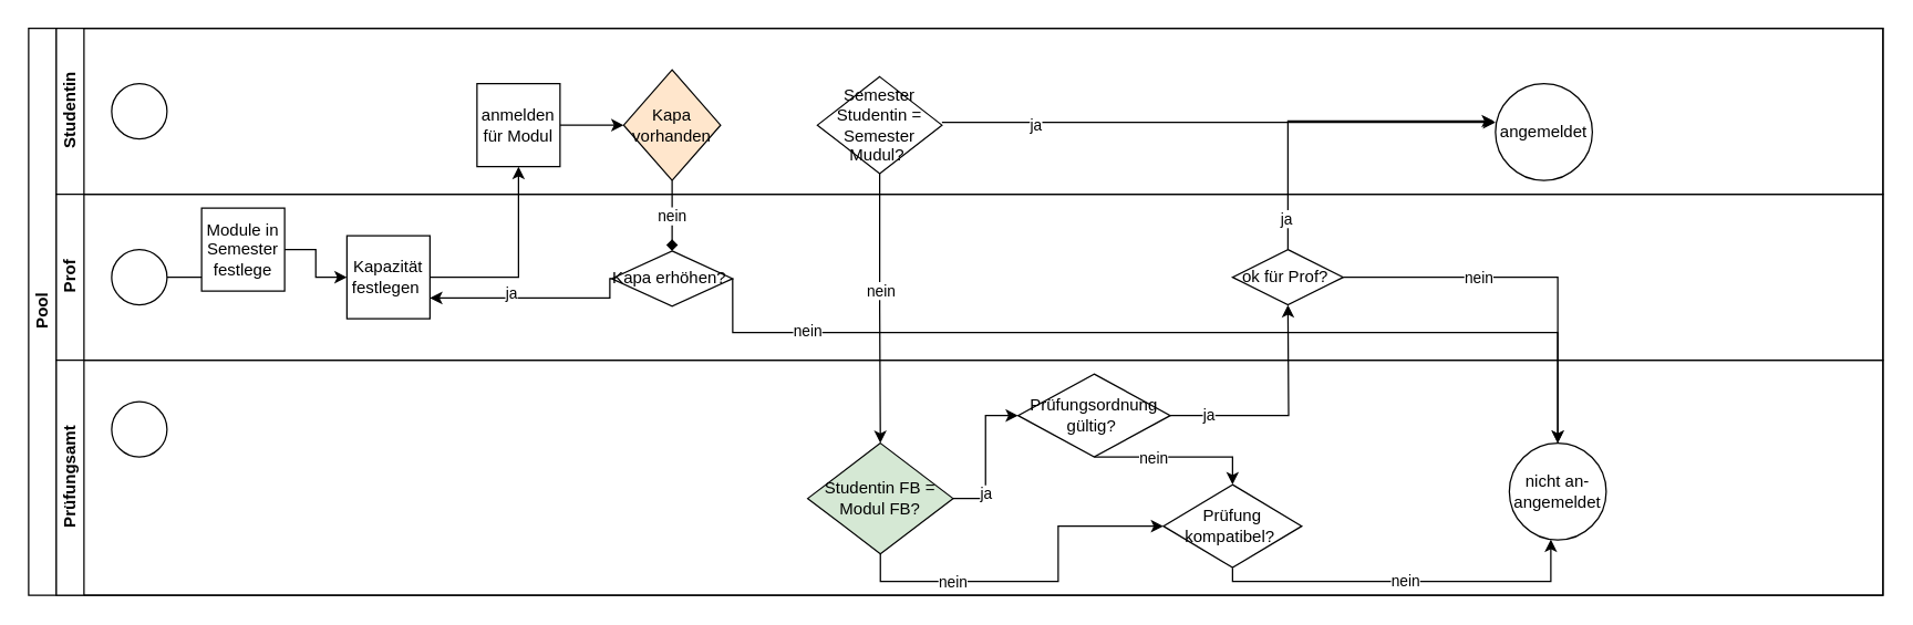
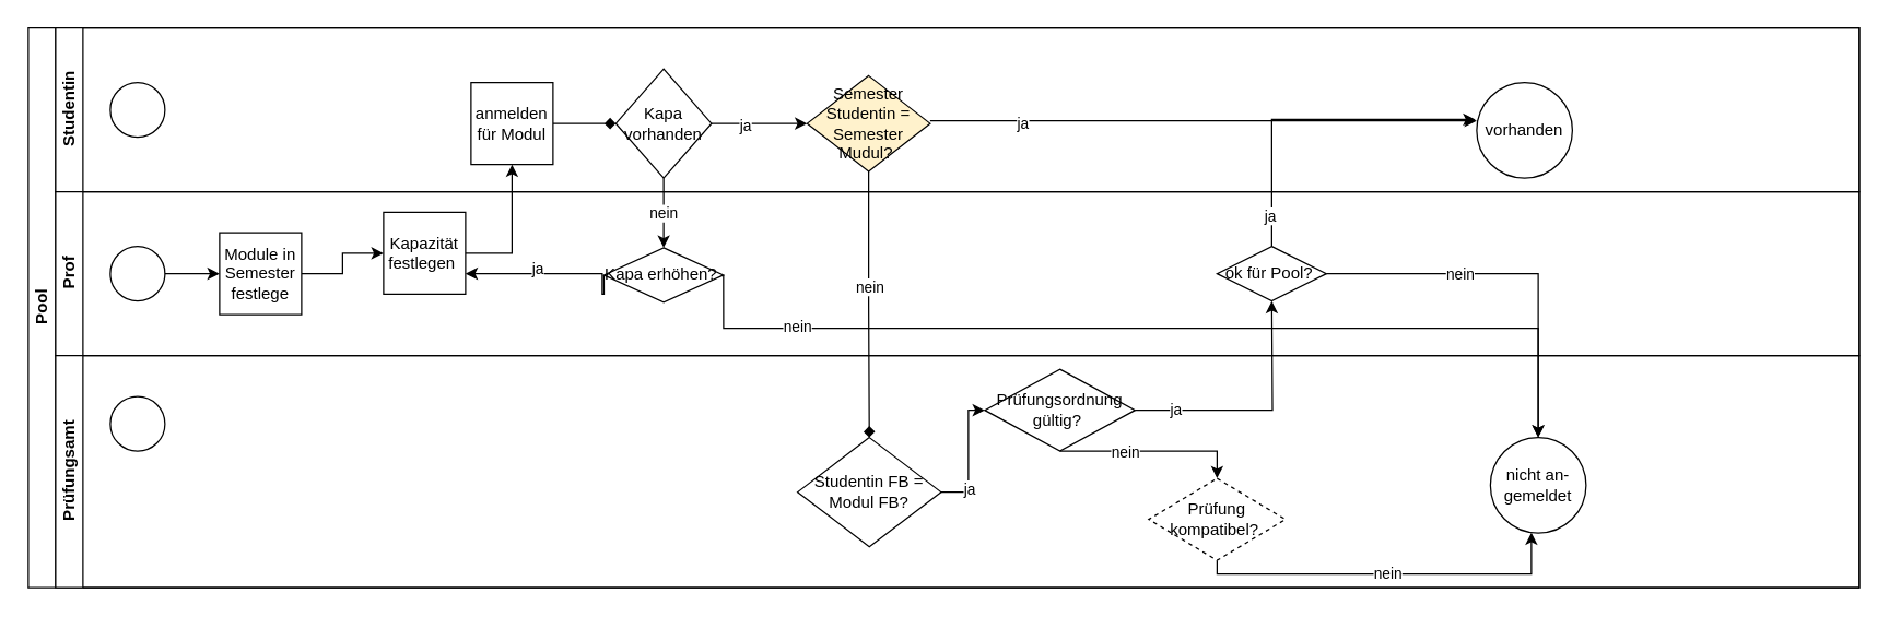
- <mxCell id="5" style="edgeStyle=orthogonalEdgeStyle;rounded=0;orthogonalLoop=1;jettySize=auto;html=1;exitX=1;exitY=0.5;exitDx=0;exitDy=0;entryX=0;entryY=0.5;entryDx=0;entryDy=0;" edge="1" parent="3" source="6" target="10"><mxGeometry relative="1" as="geometry" /></mxCell>
+ <mxCell id="5" style="edgeStyle=orthogonalEdgeStyle;rounded=0;orthogonalLoop=1;jettySize=auto;html=1;exitX=1;exitY=0.5;exitDx=0;exitDy=0;entryX=0;entryY=0.5;entryDx=0;entryDy=0;endArrow=diamond;" edge="1" parent="3" source="6" target="10"><mxGeometry relative="1" as="geometry" /></mxCell>
- <mxCell id="10" value="Kapa vorhanden" style="rhombus;whiteSpace=wrap;html=1;fontFamily=Helvetica;fontSize=12;fontColor=#000000;align=center;fillColor=#ffe6cc;" parent="3" vertex="1"><mxGeometry x="410" y="30" width="70" height="80" as="geometry" /></mxCell>
+ <mxCell id="10" value="Kapa vorhanden" style="rhombus;whiteSpace=wrap;html=1;fontFamily=Helvetica;fontSize=12;fontColor=#000000;align=center;" parent="3" vertex="1"><mxGeometry x="410" y="30" width="70" height="80" as="geometry" /></mxCell>
+ <mxCell id="8" style="edgeStyle=orthogonalEdgeStyle;rounded=0;orthogonalLoop=1;jettySize=auto;html=1;exitX=1;exitY=0.5;exitDx=0;exitDy=0;entryX=0;entryY=0.5;entryDx=0;entryDy=0;" edge="1" parent="3" source="10" target="7"><mxGeometry relative="1" as="geometry" /></mxCell>
+ <mxCell id="9" value="ja" style="edgeLabel;html=1;align=center;verticalAlign=middle;resizable=0;points=[];" vertex="1" connectable="0" parent="8"><mxGeometry x="-0.309" y="-1" relative="1" as="geometry"><mxPoint as="offset" /></mxGeometry></mxCell>
- <mxCell id="7" value="Semester Studentin = Semester Mudul?&amp;nbsp;" style="rhombus;whiteSpace=wrap;html=1;fontFamily=Helvetica;fontSize=12;fontColor=#000000;align=center;" parent="3" vertex="1"><mxGeometry x="550" y="35" width="90" height="70" as="geometry" /></mxCell>
+ <mxCell id="7" value="Semester Studentin = Semester Mudul?&amp;nbsp;" style="rhombus;whiteSpace=wrap;html=1;fontFamily=Helvetica;fontSize=12;fontColor=#000000;align=center;fillColor=#fff2cc;" parent="3" vertex="1"><mxGeometry x="550" y="35" width="90" height="70" as="geometry" /></mxCell>
- <mxCell id="11" value="angemeldet" style="ellipse;whiteSpace=wrap;html=1;" vertex="1" parent="3"><mxGeometry x="1040" y="40" width="70" height="70" as="geometry" /></mxCell>
+ <mxCell id="11" value="vorhanden" style="ellipse;whiteSpace=wrap;html=1;" vertex="1" parent="3"><mxGeometry x="1040" y="40" width="70" height="70" as="geometry" /></mxCell>
- <mxCell id="40" value="nein" style="edgeStyle=orthogonalEdgeStyle;rounded=0;orthogonalLoop=1;jettySize=auto;html=1;exitX=0.5;exitY=1;exitDx=0;exitDy=0;entryX=0.5;entryY=0;entryDx=0;entryDy=0;endArrow=diamond;" edge="1" parent="2" source="10" target="21"><mxGeometry relative="1" as="geometry" /></mxCell>
+ <mxCell id="40" value="nein" style="edgeStyle=orthogonalEdgeStyle;rounded=0;orthogonalLoop=1;jettySize=auto;html=1;exitX=0.5;exitY=1;exitDx=0;exitDy=0;entryX=0.5;entryY=0;entryDx=0;entryDy=0;" edge="1" parent="2" source="10" target="21"><mxGeometry relative="1" as="geometry" /></mxCell>
- <mxCell id="17" value="Module in Semester festlege" style="rounded=0;whiteSpace=wrap;html=1;fontFamily=Helvetica;fontSize=12;fontColor=#000000;align=center;" vertex="1" parent="12"><mxGeometry x="105" y="10" width="60" height="60" as="geometry" /></mxCell>
+ <mxCell id="17" value="Module in Semester festlege" style="rounded=0;whiteSpace=wrap;html=1;fontFamily=Helvetica;fontSize=12;fontColor=#000000;align=center;" vertex="1" parent="12"><mxGeometry x="120" y="30" width="60" height="60" as="geometry" /></mxCell>
- <mxCell id="13" value="Kapazität festlegen&amp;nbsp;" style="rounded=0;whiteSpace=wrap;html=1;fontFamily=Helvetica;fontSize=12;fontColor=#000000;align=center;" parent="12" vertex="1"><mxGeometry x="210" y="30" width="60" height="60" as="geometry" /></mxCell>
+ <mxCell id="13" value="Kapazität festlegen&amp;nbsp;" style="rounded=0;whiteSpace=wrap;html=1;fontFamily=Helvetica;fontSize=12;fontColor=#000000;align=center;" parent="12" vertex="1"><mxGeometry x="240" y="15" width="60" height="60" as="geometry" /></mxCell>
- <mxCell id="18" value="ok für Prof?&amp;nbsp;" style="rhombus;whiteSpace=wrap;html=1;fontFamily=Helvetica;fontSize=12;fontColor=#000000;align=center;" vertex="1" parent="12"><mxGeometry x="850" y="40" width="80" height="40" as="geometry" /></mxCell>
+ <mxCell id="18" value="ok für Pool?&amp;nbsp;" style="rhombus;whiteSpace=wrap;html=1;fontFamily=Helvetica;fontSize=12;fontColor=#000000;align=center;" vertex="1" parent="12"><mxGeometry x="850" y="40" width="80" height="40" as="geometry" /></mxCell>
- <mxCell id="34" value="Prüfungsordnung gültig?&amp;nbsp;" style="rhombus;whiteSpace=wrap;html=1;fontFamily=Helvetica;fontSize=12;fontColor=#000000;align=center;" vertex="1" parent="23"><mxGeometry x="695" y="10" width="110" height="60" as="geometry" /></mxCell>
+ <mxCell id="34" value="Prüfungsordnung gültig?&amp;nbsp;" style="rhombus;whiteSpace=wrap;html=1;fontFamily=Helvetica;fontSize=12;fontColor=#000000;align=center;" vertex="1" parent="23"><mxGeometry x="680" y="10" width="110" height="60" as="geometry" /></mxCell>
- <mxCell id="36" style="edgeStyle=orthogonalEdgeStyle;rounded=0;orthogonalLoop=1;jettySize=auto;html=1;exitX=0.5;exitY=1;exitDx=0;exitDy=0;entryX=0.5;entryY=0;entryDx=0;entryDy=0;" edge="1" parent="2" source="7" target="31"><mxGeometry relative="1" as="geometry"><mxPoint x="615" y="290" as="targetPoint" /></mxGeometry></mxCell>
+ <mxCell id="36" style="edgeStyle=orthogonalEdgeStyle;rounded=0;orthogonalLoop=1;jettySize=auto;html=1;exitX=0.5;exitY=1;exitDx=0;exitDy=0;entryX=0.5;entryY=0;entryDx=0;entryDy=0;endArrow=diamond;" edge="1" parent="2" source="7" target="31"><mxGeometry relative="1" as="geometry"><mxPoint x="615" y="290" as="targetPoint" /></mxGeometry></mxCell>
- <mxCell id="35" value="nicht an-angemeldet" style="ellipse;whiteSpace=wrap;html=1;" parent="23" vertex="1"><mxGeometry x="1050" y="60" width="70" height="70" as="geometry" /></mxCell>
+ <mxCell id="35" value="nicht an-gemeldet" style="ellipse;whiteSpace=wrap;html=1;" parent="23" vertex="1"><mxGeometry x="1050" y="60" width="70" height="70" as="geometry" /></mxCell>
- <mxCell id="31" value="Studentin FB = Modul FB?" style="rhombus;whiteSpace=wrap;html=1;fontFamily=Helvetica;fontSize=12;fontColor=#000000;align=center;fillColor=#d5e8d4;" vertex="1" parent="23"><mxGeometry x="543" y="60" width="105" height="80" as="geometry" /></mxCell>
+ <mxCell id="31" value="Studentin FB = Modul FB?" style="rhombus;whiteSpace=wrap;html=1;fontFamily=Helvetica;fontSize=12;fontColor=#000000;align=center;" vertex="1" parent="23"><mxGeometry x="543" y="60" width="105" height="80" as="geometry" /></mxCell>
- <mxCell id="26" value="Prüfung kompatibel?&amp;nbsp;" style="rhombus;whiteSpace=wrap;html=1;fontFamily=Helvetica;fontSize=12;fontColor=#000000;align=center;" vertex="1" parent="23"><mxGeometry x="800" y="90" width="100" height="60" as="geometry" /></mxCell>
+ <mxCell id="26" value="Prüfung kompatibel?&amp;nbsp;" style="rhombus;whiteSpace=wrap;html=1;fontFamily=Helvetica;fontSize=12;fontColor=#000000;align=center;dashed=1;" vertex="1" parent="23"><mxGeometry x="800" y="90" width="100" height="60" as="geometry" /></mxCell>
- <mxCell id="29" style="edgeStyle=orthogonalEdgeStyle;rounded=0;orthogonalLoop=1;jettySize=auto;html=1;exitX=0.5;exitY=1;exitDx=0;exitDy=0;entryX=0;entryY=0.5;entryDx=0;entryDy=0;" edge="1" parent="23" source="31" target="26"><mxGeometry relative="1" as="geometry" /></mxCell>
- <mxCell id="30" value="nein" style="edgeLabel;html=1;align=center;verticalAlign=middle;resizable=0;points=[];" vertex="1" connectable="0" parent="29"><mxGeometry x="-0.46" relative="1" as="geometry"><mxPoint x="1" as="offset" /></mxGeometry></mxCell>
